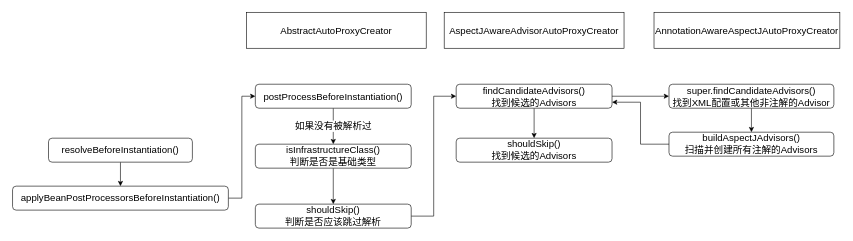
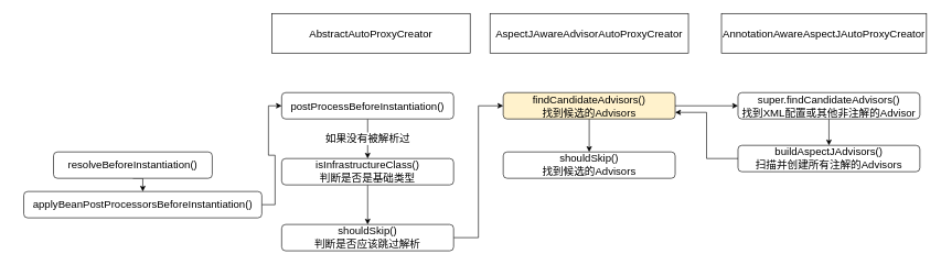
- <mxCell id="16" value="findCandidateAdvisors()&lt;br&gt;找到候选的Advisors" style="rounded=1;whiteSpace=wrap;html=1;fontSize=16;" vertex="1" parent="1"><mxGeometry x="760" y="140" width="260" height="40" as="geometry" /></mxCell>
+ <mxCell id="16" value="findCandidateAdvisors()&lt;br&gt;找到候选的Advisors" style="rounded=1;whiteSpace=wrap;html=1;fontSize=16;fillColor=#fff2cc;" vertex="1" parent="1"><mxGeometry x="760" y="140" width="260" height="40" as="geometry" /></mxCell>
- <mxCell id="5" value="applyBeanPostProcessorsBeforeInstantiation()" style="rounded=1;whiteSpace=wrap;html=1;fontSize=16;" vertex="1" parent="1"><mxGeometry x="20" y="310" width="360" height="40" as="geometry" /></mxCell>
+ <mxCell id="5" value="applyBeanPostProcessorsBeforeInstantiation()" style="rounded=1;whiteSpace=wrap;html=1;fontSize=16;" vertex="1" parent="1"><mxGeometry x="35" y="290" width="360" height="40" as="geometry" /></mxCell>
